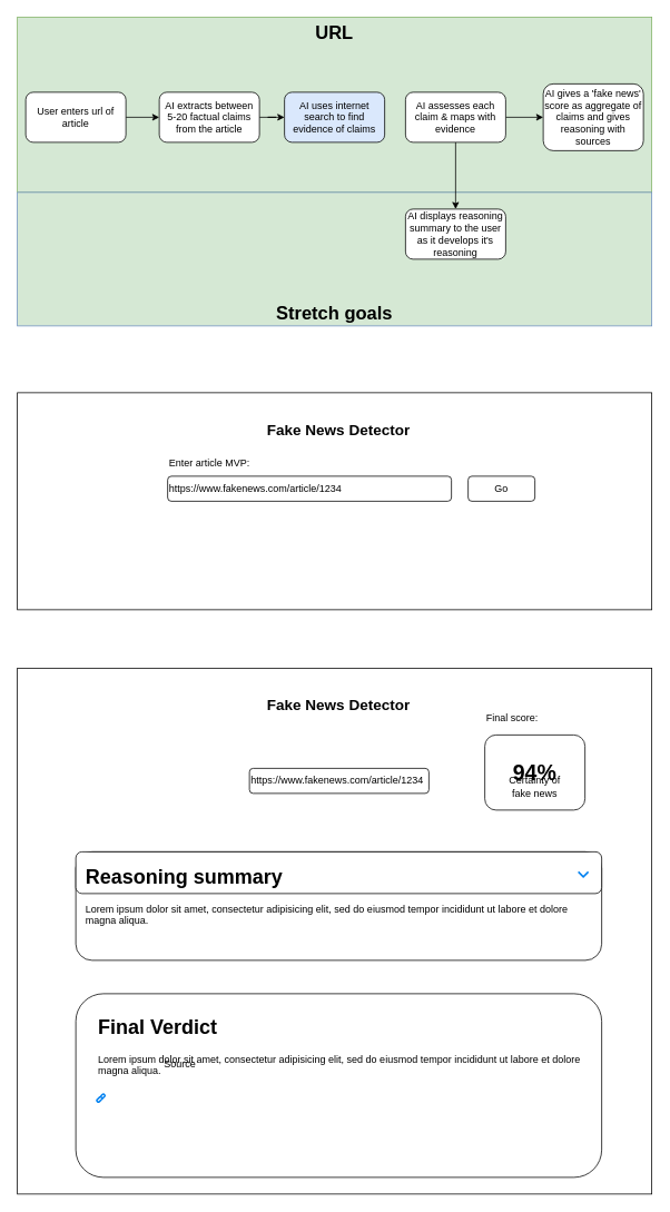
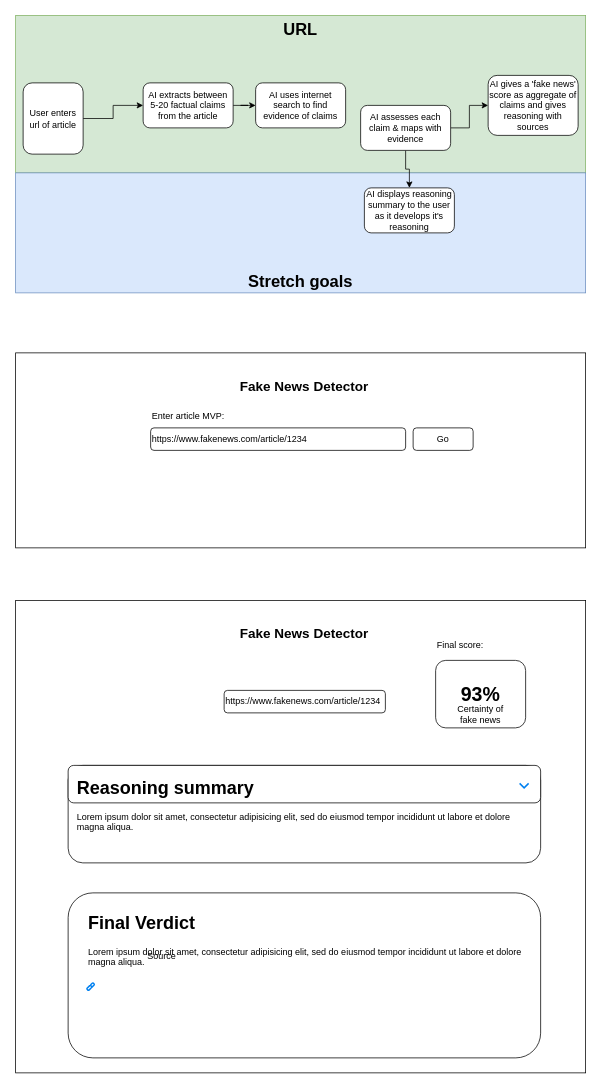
- <mxCell id="5" value="User enters url of article" style="rounded=1;whiteSpace=wrap;html=1;" parent="1" vertex="1"><mxGeometry x="30" y="110" width="120" height="60" as="geometry" /></mxCell>
+ <mxCell id="5" value="User enters url of article" style="rounded=1;whiteSpace=wrap;html=1;" parent="1" vertex="1"><mxGeometry x="30" y="110" width="80" height="95" as="geometry" /></mxCell>
- <mxCell id="32" value="AI uses internet search to find evidence of claims" style="rounded=1;whiteSpace=wrap;html=1;fillColor=#dae8fc;" vertex="1" parent="1"><mxGeometry x="340" y="110" width="120" height="60" as="geometry" /></mxCell>
+ <mxCell id="32" value="AI uses internet search to find evidence of claims" style="rounded=1;whiteSpace=wrap;html=1;" vertex="1" parent="1"><mxGeometry x="340" y="110" width="120" height="60" as="geometry" /></mxCell>
- <mxCell id="10" value="AI assesses each claim &amp;amp; maps with evidence" style="whiteSpace=wrap;html=1;rounded=1;" parent="1" vertex="1"><mxGeometry x="485" y="110" width="120" height="60" as="geometry" /></mxCell>
+ <mxCell id="10" value="AI assesses each claim &amp;amp; maps with evidence" style="whiteSpace=wrap;html=1;rounded=1;" parent="1" vertex="1"><mxGeometry x="480" y="140" width="120" height="60" as="geometry" /></mxCell>
- <mxCell id="3" value="Stretch goals" style="rounded=0;whiteSpace=wrap;html=1;verticalAlign=bottom;fontStyle=1;fontSize=22;fillColor=#d5e8d4;strokeColor=#6c8ebf;" parent="1" vertex="1"><mxGeometry x="20" y="230" width="760" height="160" as="geometry" /></mxCell>
+ <mxCell id="3" value="Stretch goals" style="rounded=0;whiteSpace=wrap;html=1;verticalAlign=bottom;fontStyle=1;fontSize=22;fillColor=#dae8fc;strokeColor=#6c8ebf;" parent="1" vertex="1"><mxGeometry x="20" y="230" width="760" height="160" as="geometry" /></mxCell>
- <mxCell id="17" value="Go" style="rounded=1;whiteSpace=wrap;html=1;" parent="1" vertex="1"><mxGeometry x="560" y="570" width="80" height="30" as="geometry" /></mxCell>
+ <mxCell id="17" value="Go" style="rounded=1;whiteSpace=wrap;html=1;" parent="1" vertex="1"><mxGeometry x="550" y="570" width="80" height="30" as="geometry" /></mxCell>
- <mxCell id="22" value="94%" style="rounded=1;whiteSpace=wrap;html=1;fontStyle=1;fontSize=26;" parent="1" vertex="1"><mxGeometry x="580" y="880" width="120" height="90" as="geometry" /></mxCell>
+ <mxCell id="22" value="93%" style="rounded=1;whiteSpace=wrap;html=1;fontStyle=1;fontSize=26;" parent="1" vertex="1"><mxGeometry x="580" y="880" width="120" height="90" as="geometry" /></mxCell>
- <mxCell id="24" value="Certainty of fake news" style="text;html=1;align=center;verticalAlign=middle;whiteSpace=wrap;rounded=0;" parent="1" vertex="1"><mxGeometry x="605" y="932" width="70" height="20" as="geometry" /></mxCell>
+ <mxCell id="24" value="Certainty of fake news" style="text;html=1;align=center;verticalAlign=middle;whiteSpace=wrap;rounded=0;" parent="1" vertex="1"><mxGeometry x="605" y="942" width="70" height="20" as="geometry" /></mxCell>
